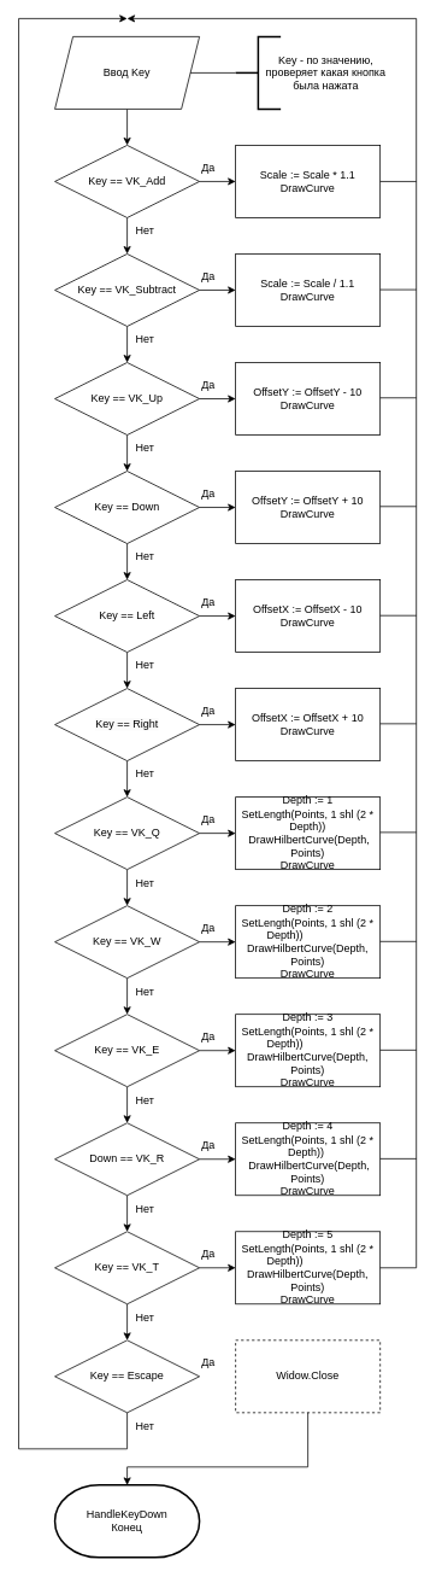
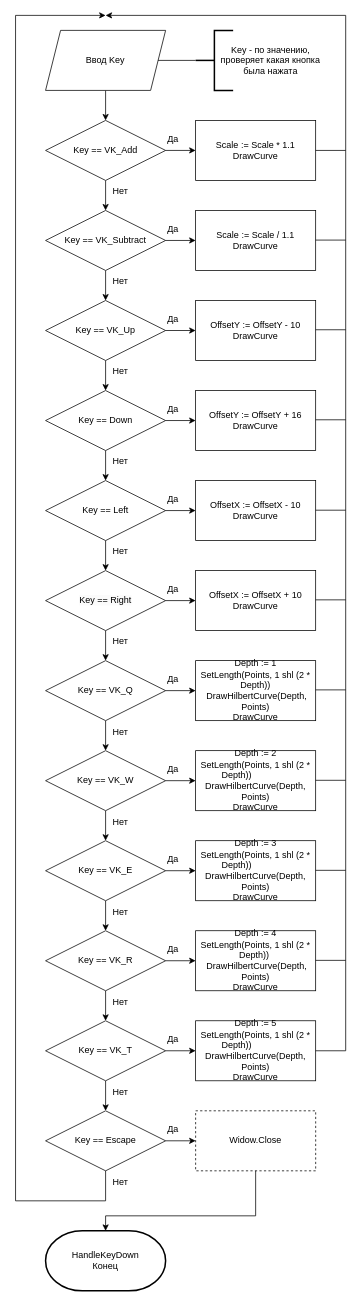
- <mxCell id="34" value="&lt;div&gt;OffsetY := OffsetY + 10&lt;/div&gt;&lt;div&gt;&lt;span style=&quot;background-color: transparent; color: light-dark(rgb(0, 0, 0), rgb(255, 255, 255));&quot;&gt;DrawCurve&lt;/span&gt;&lt;/div&gt;" style="rounded=0;whiteSpace=wrap;html=1;" vertex="1" parent="1"><mxGeometry x="260" y="520" width="160" height="80" as="geometry" /></mxCell>
+ <mxCell id="34" value="&lt;div&gt;OffsetY := OffsetY + 16&lt;/div&gt;&lt;div&gt;&lt;span style=&quot;background-color: transparent; color: light-dark(rgb(0, 0, 0), rgb(255, 255, 255));&quot;&gt;DrawCurve&lt;/span&gt;&lt;/div&gt;" style="rounded=0;whiteSpace=wrap;html=1;" vertex="1" parent="1"><mxGeometry x="260" y="520" width="160" height="80" as="geometry" /></mxCell>
- <mxCell id="46" value="Down == VK_R" style="rhombus;whiteSpace=wrap;html=1;" vertex="1" parent="1"><mxGeometry x="60" y="1240" width="160" height="80" as="geometry" /></mxCell>
+ <mxCell id="46" value="Key == VK_R" style="rhombus;whiteSpace=wrap;html=1;" vertex="1" parent="1"><mxGeometry x="60" y="1240" width="160" height="80" as="geometry" /></mxCell>
+ <mxCell id="42" value="" style="edgeStyle=orthogonalEdgeStyle;rounded=0;orthogonalLoop=1;jettySize=auto;html=1;" edge="1" parent="1" source="43" target="65"><mxGeometry relative="1" as="geometry" /></mxCell>
